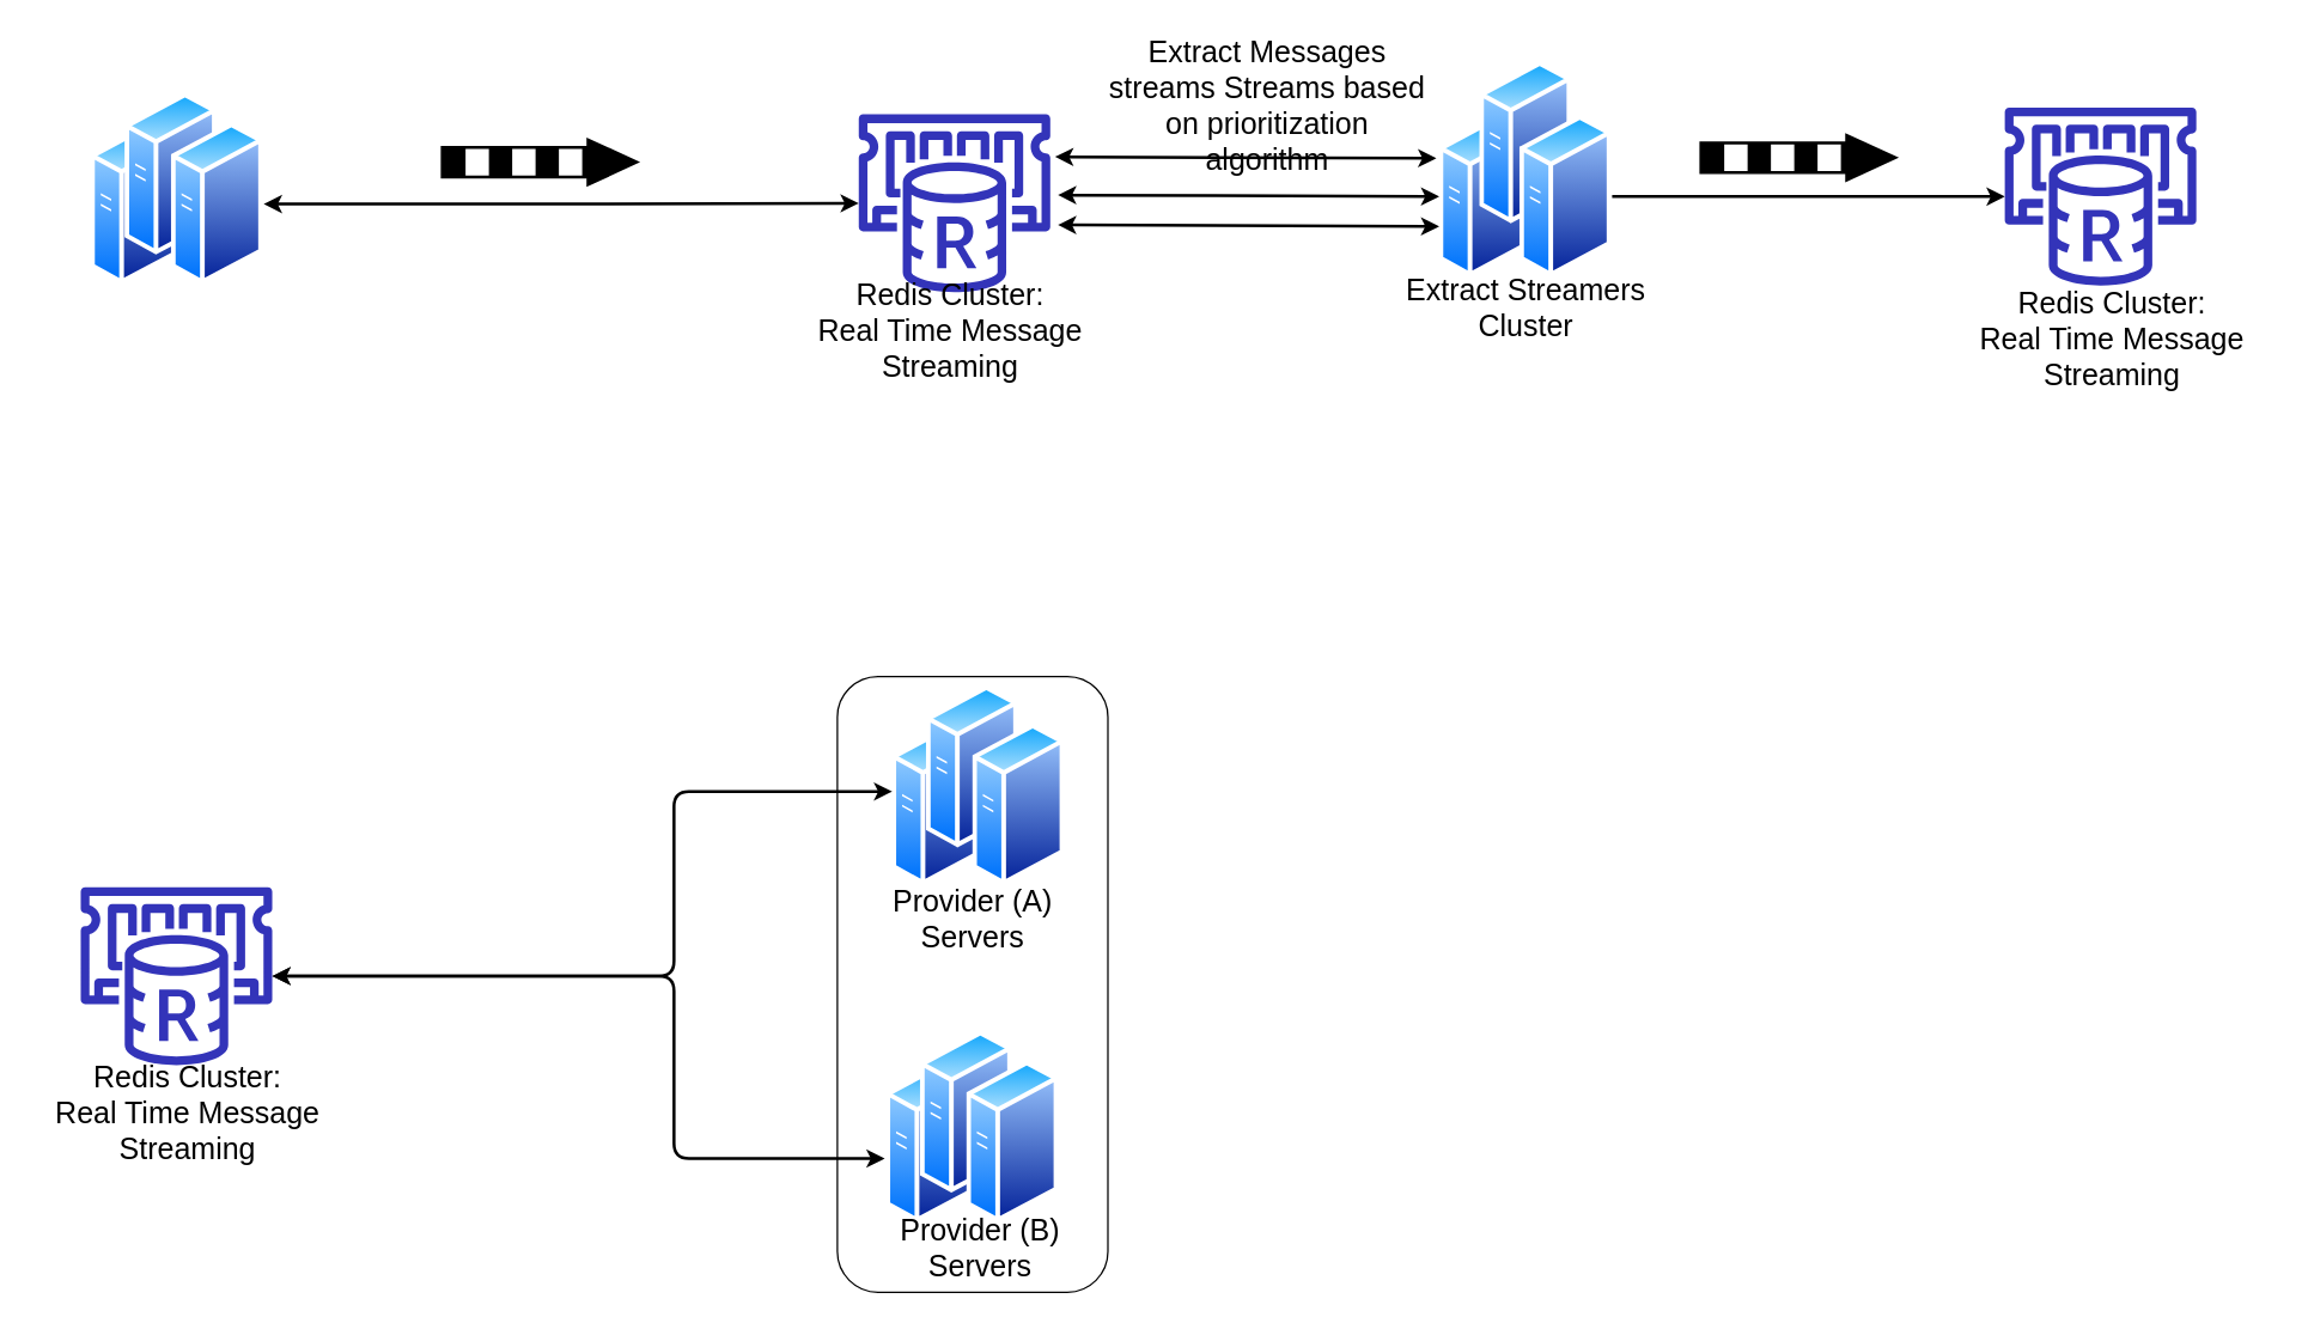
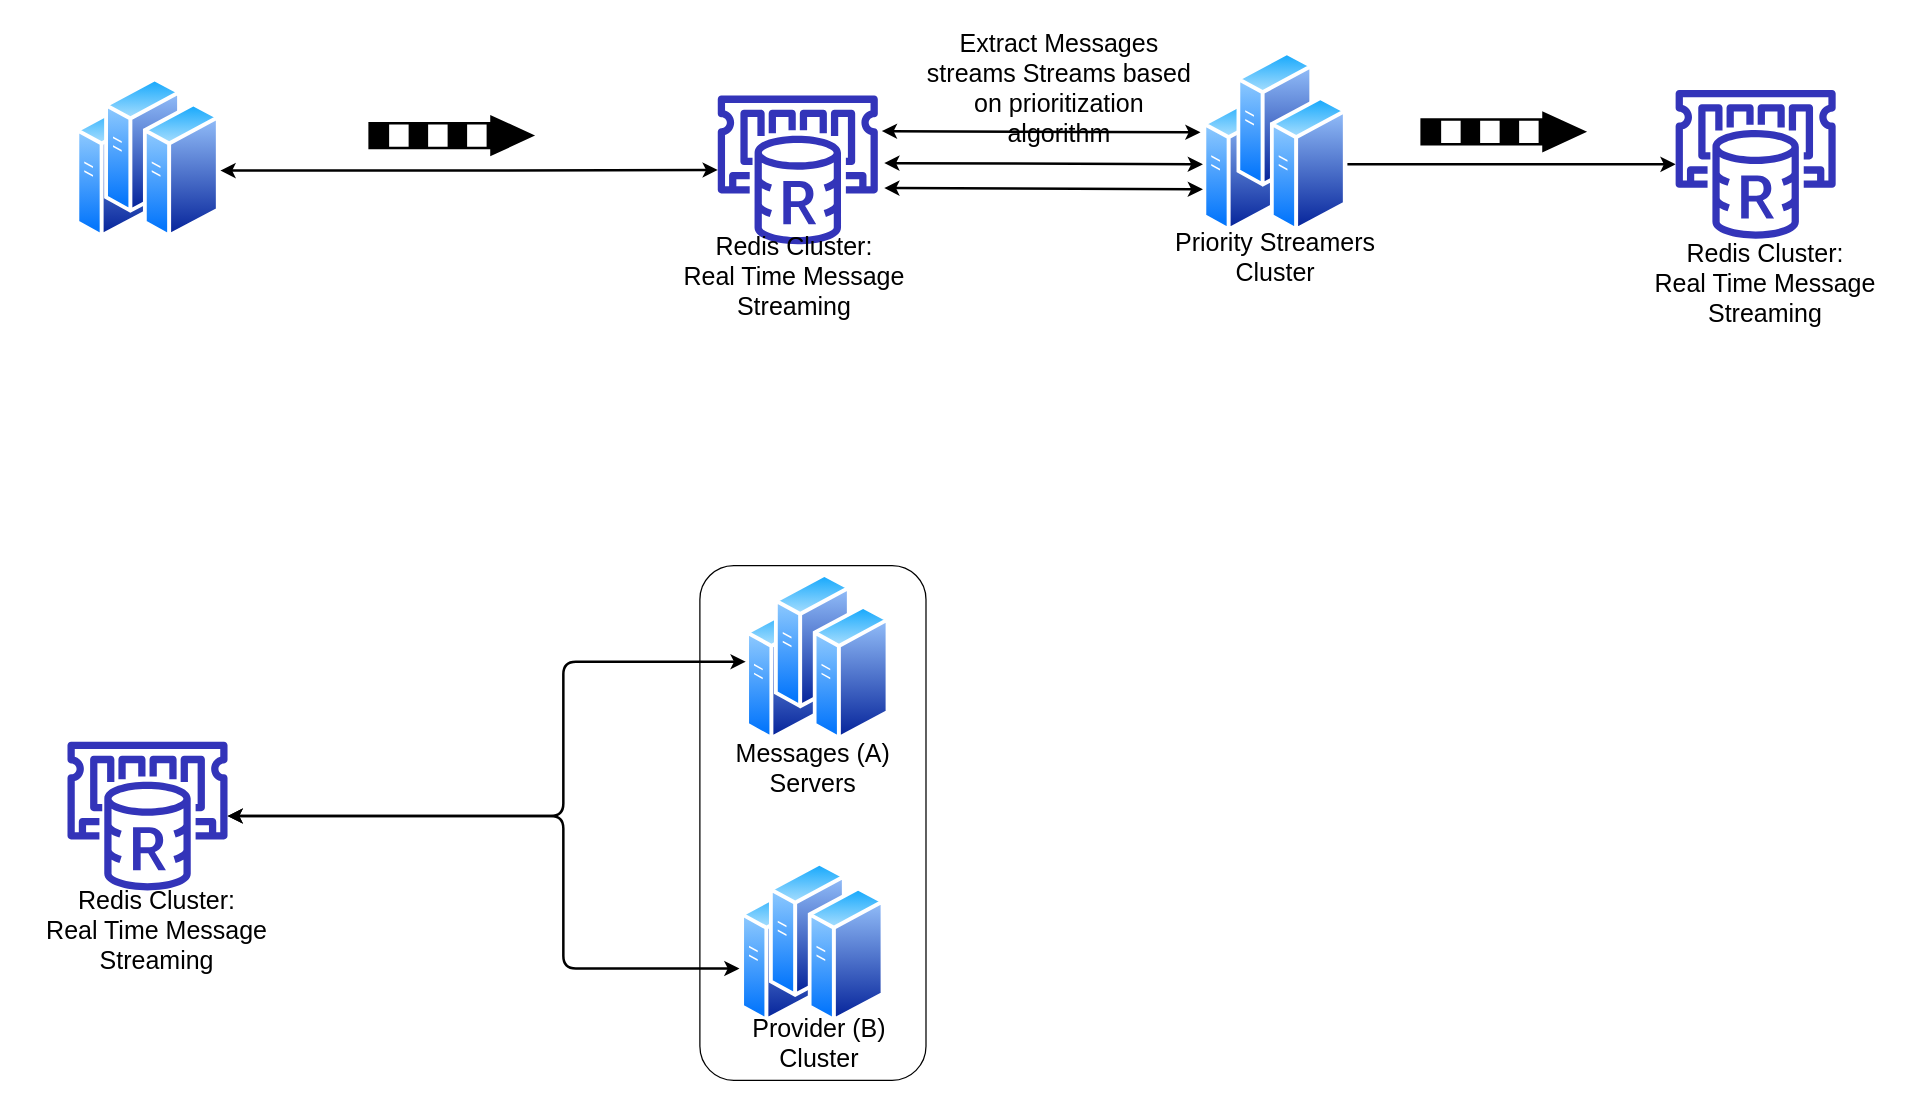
- <mxCell id="14" value="&lt;font style=&quot;font-size: 20px&quot;&gt;Extract Streamers Cluster&lt;/font&gt;" style="text;html=1;strokeColor=none;fillColor=none;align=center;verticalAlign=middle;whiteSpace=wrap;rounded=0;fontSize=20;" parent="1" vertex="1"><mxGeometry x="929.8" y="170" width="180" height="70" as="geometry" /></mxCell>
+ <mxCell id="14" value="&lt;font style=&quot;font-size: 20px&quot;&gt;Priority Streamers Cluster&lt;/font&gt;" style="text;html=1;strokeColor=none;fillColor=none;align=center;verticalAlign=middle;whiteSpace=wrap;rounded=0;fontSize=20;" parent="1" vertex="1"><mxGeometry x="929.8" y="170" width="180" height="70" as="geometry" /></mxCell>
- <mxCell id="30" value="&lt;font style=&quot;font-size: 20px;&quot;&gt;Provider (A) Servers&lt;/font&gt;" style="text;html=1;strokeColor=none;fillColor=none;align=center;verticalAlign=middle;whiteSpace=wrap;rounded=0;fontSize=20;" parent="1" vertex="1"><mxGeometry x="574.73" y="588.5" width="150" height="50" as="geometry" /></mxCell>
+ <mxCell id="30" value="&lt;font style=&quot;font-size: 20px;&quot;&gt;Messages (A) Servers&lt;/font&gt;" style="text;html=1;strokeColor=none;fillColor=none;align=center;verticalAlign=middle;whiteSpace=wrap;rounded=0;fontSize=20;" parent="1" vertex="1"><mxGeometry x="574.73" y="588.5" width="150" height="50" as="geometry" /></mxCell>
- <mxCell id="31" value="&lt;font style=&quot;font-size: 20px;&quot;&gt;Provider (B) Servers&lt;/font&gt;" style="text;html=1;strokeColor=none;fillColor=none;align=center;verticalAlign=middle;whiteSpace=wrap;rounded=0;fontSize=20;" parent="1" vertex="1"><mxGeometry x="586.47" y="808.5" width="137.94" height="50" as="geometry" /></mxCell>
+ <mxCell id="31" value="&lt;font style=&quot;font-size: 20px;&quot;&gt;Provider (B) Cluster&lt;/font&gt;" style="text;html=1;strokeColor=none;fillColor=none;align=center;verticalAlign=middle;whiteSpace=wrap;rounded=0;fontSize=20;" parent="1" vertex="1"><mxGeometry x="586.47" y="808.5" width="137.94" height="50" as="geometry" /></mxCell>
